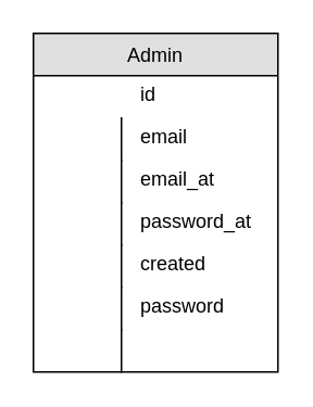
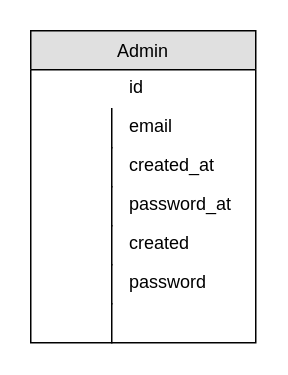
- <mxCell id="6" value="email_at" style="shape=partialRectangle;top=0;left=0;right=0;bottom=0;align=left;verticalAlign=top;spacingTop=-2;fillColor=none;spacingLeft=64;spacingRight=4;overflow=hidden;rotatable=0;points=[[0,0.5],[1,0.5]];portConstraint=eastwest;dropTarget=0;" vertex="1" parent="2"><mxGeometry y="78" width="150" height="26" as="geometry" /></mxCell>
+ <mxCell id="6" value="created_at" style="shape=partialRectangle;top=0;left=0;right=0;bottom=0;align=left;verticalAlign=top;spacingTop=-2;fillColor=none;spacingLeft=64;spacingRight=4;overflow=hidden;rotatable=0;points=[[0,0.5],[1,0.5]];portConstraint=eastwest;dropTarget=0;" vertex="1" parent="2"><mxGeometry y="78" width="150" height="26" as="geometry" /></mxCell>
